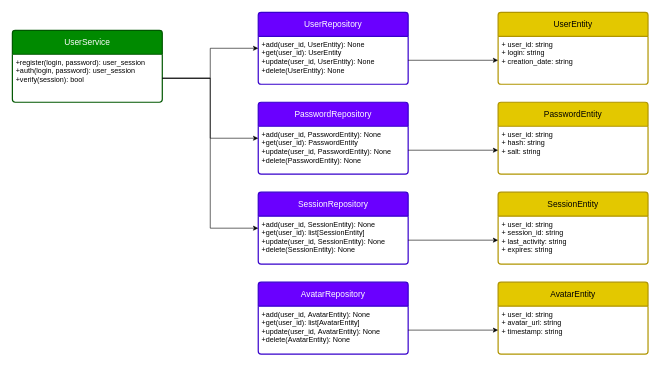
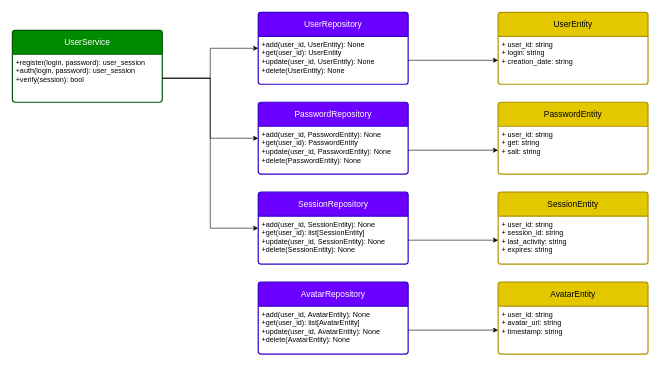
- <mxCell id="13" value="+ user_id: string&lt;br&gt;+ hash: string&lt;br&gt;+ salt: string" style="align=left;strokeColor=none;fillColor=none;spacingLeft=4;fontSize=12;verticalAlign=top;resizable=0;rotatable=0;part=1;html=1;" vertex="1" parent="12"><mxGeometry y="40" width="250" height="80" as="geometry" /></mxCell>
+ <mxCell id="13" value="+ user_id: string&lt;br&gt;+ get: string&lt;br&gt;+ salt: string" style="align=left;strokeColor=none;fillColor=none;spacingLeft=4;fontSize=12;verticalAlign=top;resizable=0;rotatable=0;part=1;html=1;" vertex="1" parent="12"><mxGeometry y="40" width="250" height="80" as="geometry" /></mxCell>
